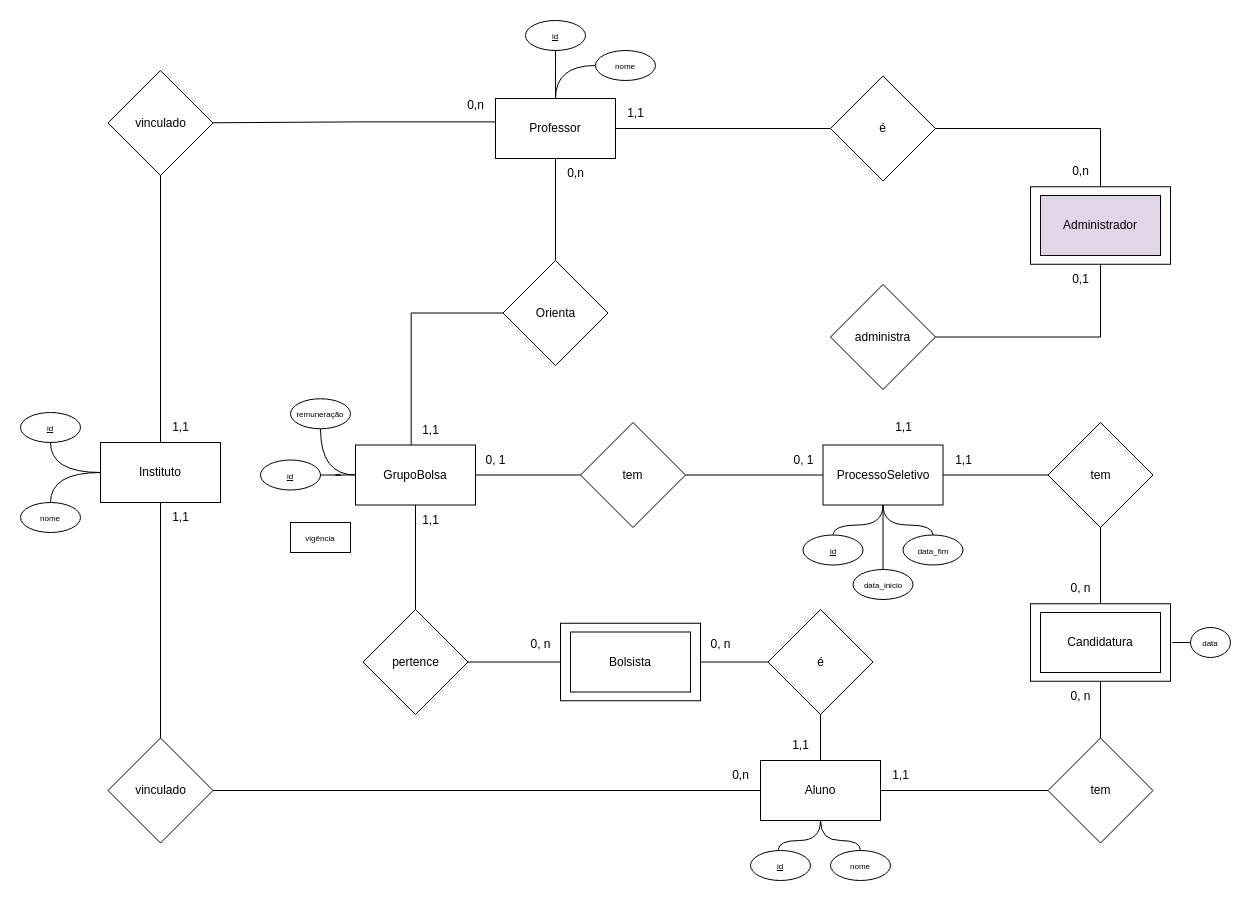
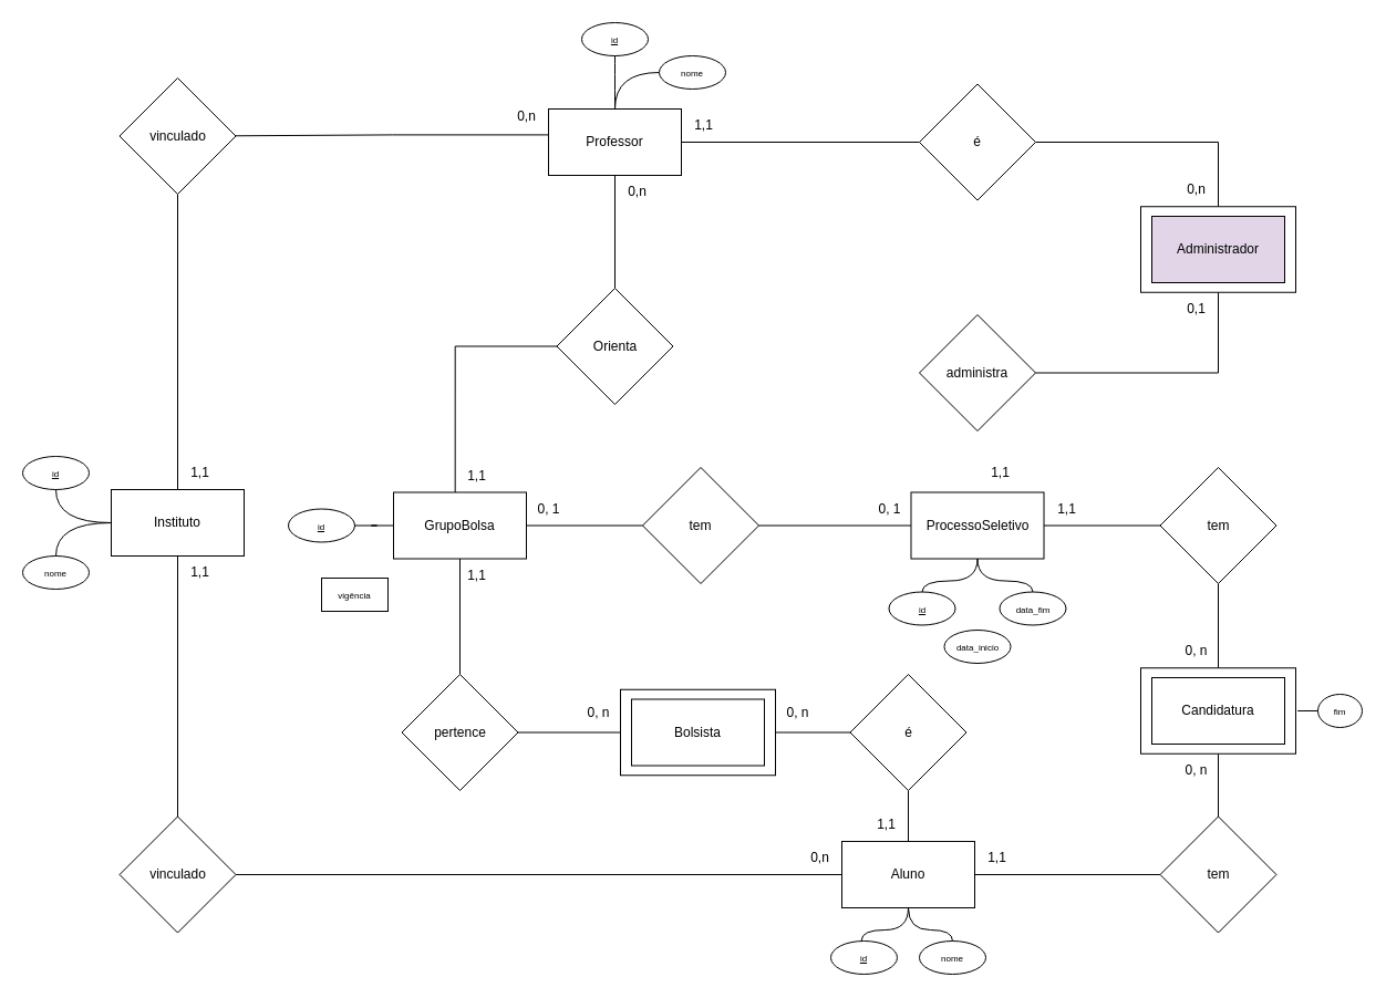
- <mxCell id="78" value="&lt;font style=&quot;font-size: 8px;&quot;&gt;remuneração&lt;/font&gt;" style="ellipse;whiteSpace=wrap;html=1;" parent="69" vertex="1"><mxGeometry x="60" width="60" height="30" as="geometry" /></mxCell>
- <mxCell id="77" style="edgeStyle=orthogonalEdgeStyle;orthogonalLoop=1;jettySize=auto;html=1;exitX=0.5;exitY=1;exitDx=0;exitDy=0;entryX=0;entryY=0.5;entryDx=0;entryDy=0;fontFamily=Helvetica;fontSize=12;fontColor=default;curved=1;endArrow=none;endFill=0;" parent="69" source="78" target="70" edge="1"><mxGeometry relative="1" as="geometry" /></mxCell>
- <mxCell id="51" style="edgeStyle=orthogonalEdgeStyle;rounded=0;orthogonalLoop=1;jettySize=auto;html=1;entryX=0.5;entryY=0;entryDx=0;entryDy=0;endArrow=none;endFill=0;" parent="41" source="42" target="50" edge="1"><mxGeometry relative="1" as="geometry" /></mxCell>
- <mxCell id="27" value="&lt;font style=&quot;font-size: 8px;&quot;&gt;data&lt;/font&gt;" style="ellipse;whiteSpace=wrap;html=1;" parent="24" vertex="1"><mxGeometry x="160" y="53.75" width="40" height="30" as="geometry" /></mxCell>
+ <mxCell id="27" value="&lt;font style=&quot;font-size: 8px;&quot;&gt;fim&lt;/font&gt;" style="ellipse;whiteSpace=wrap;html=1;" parent="24" vertex="1"><mxGeometry x="160" y="53.75" width="40" height="30" as="geometry" /></mxCell>
